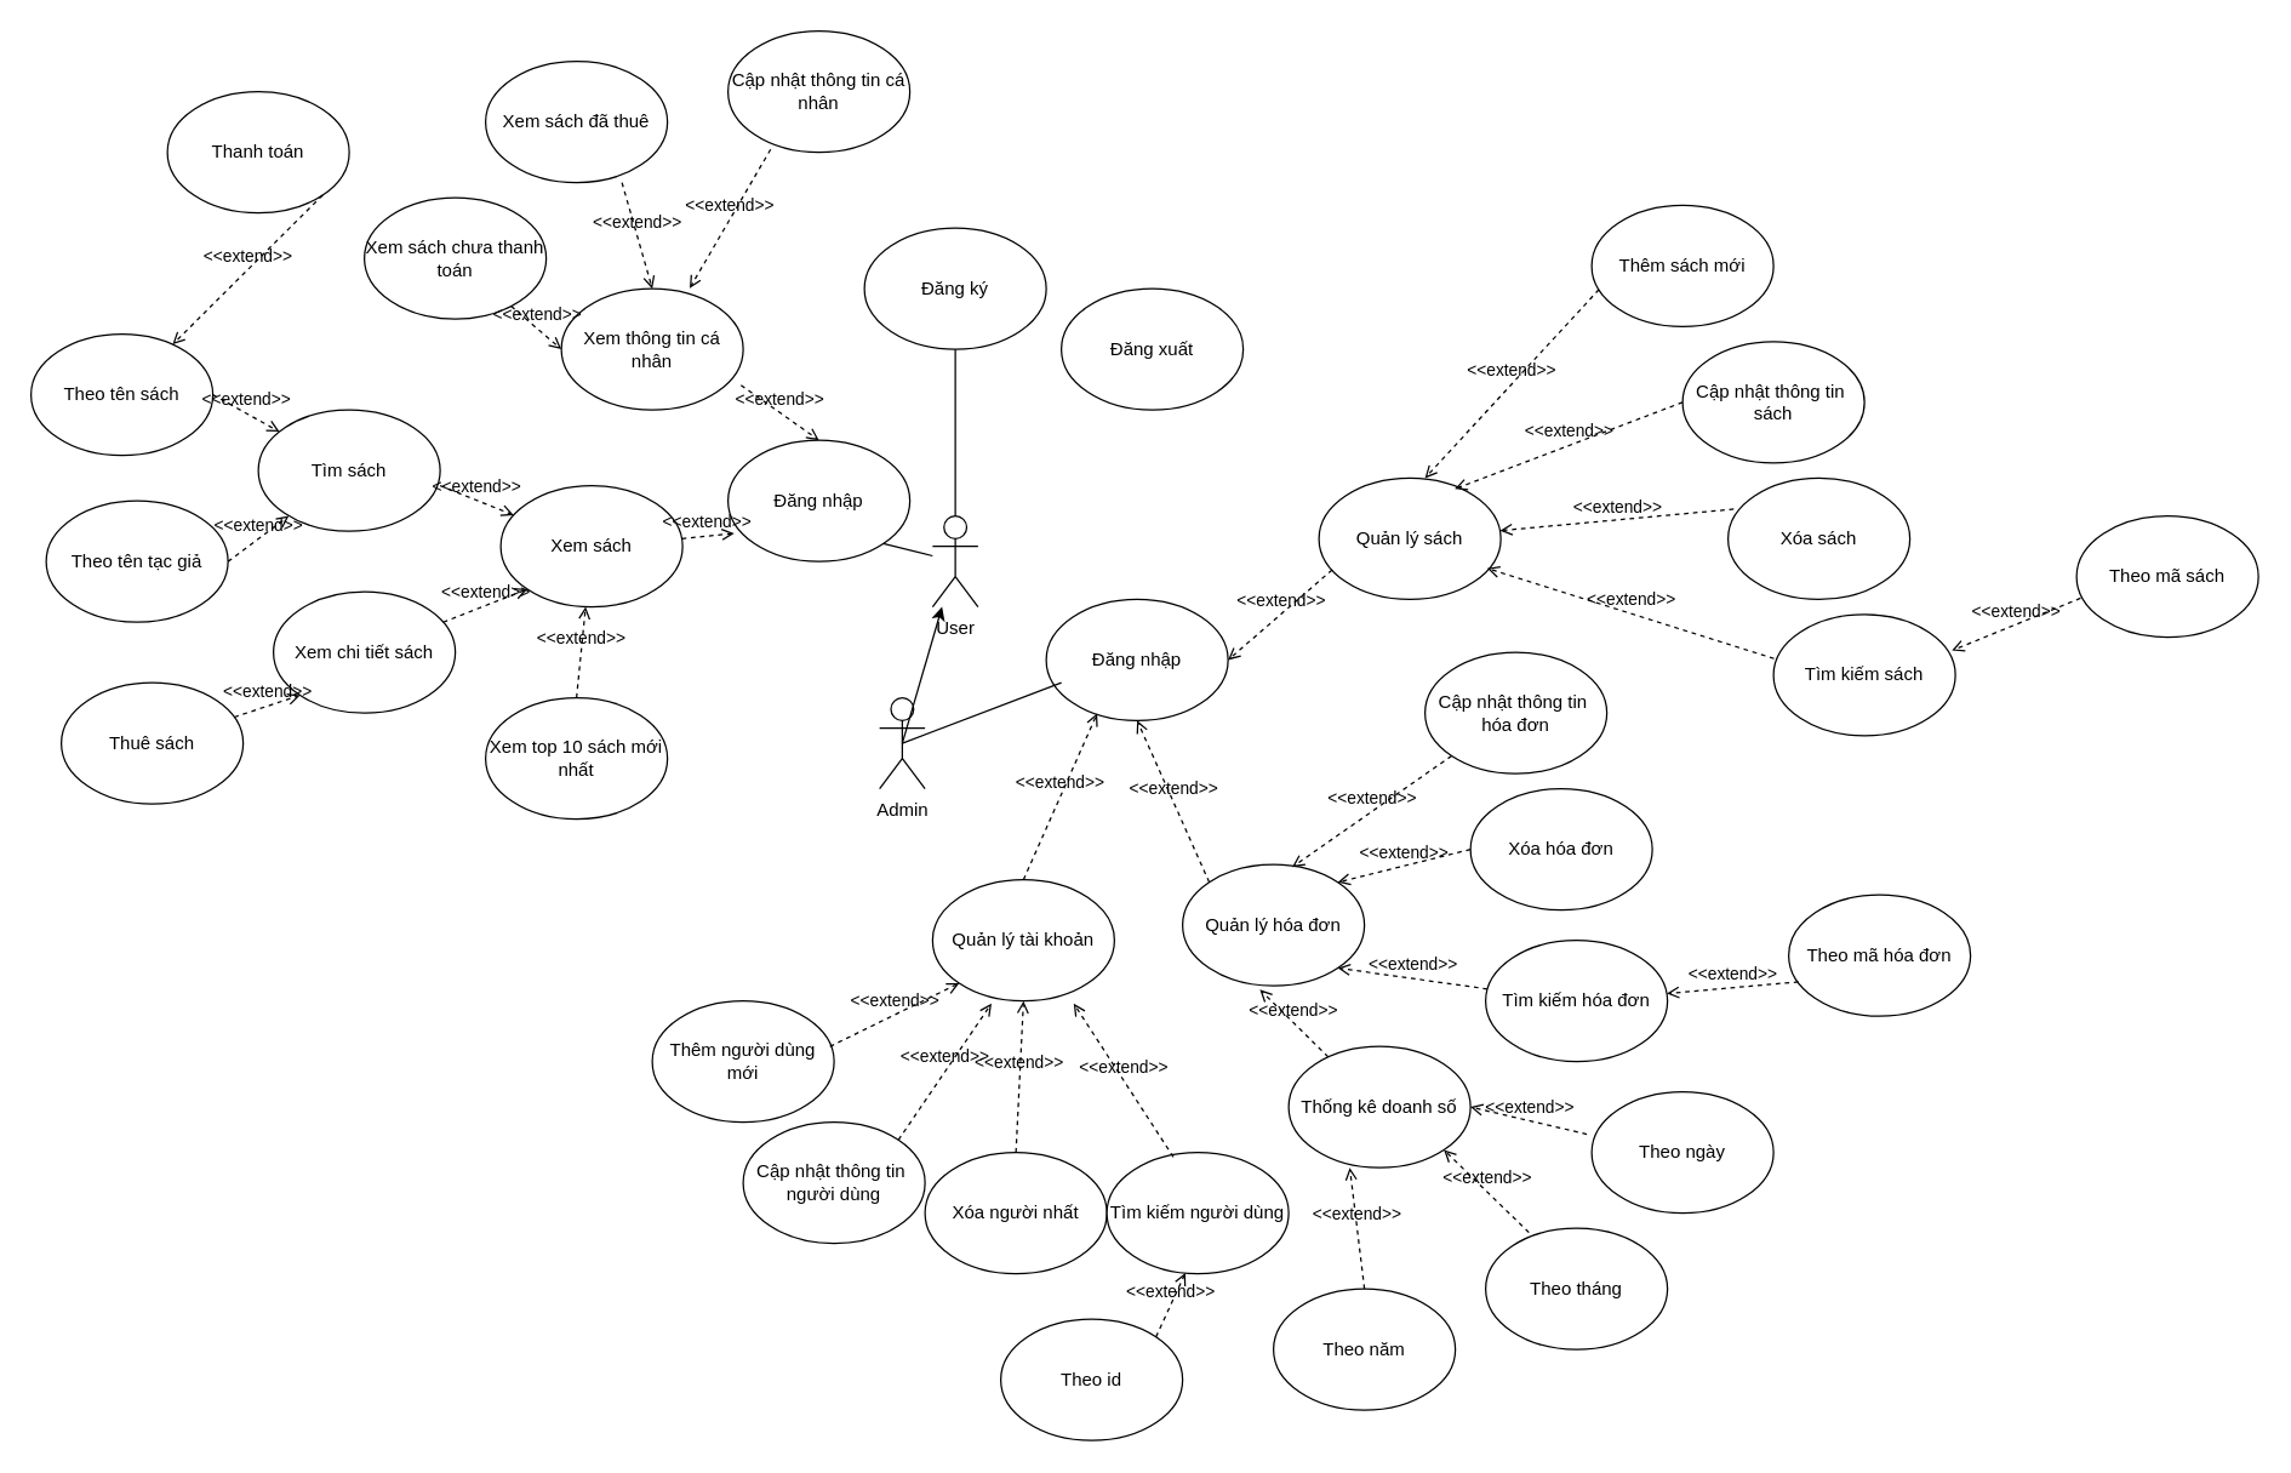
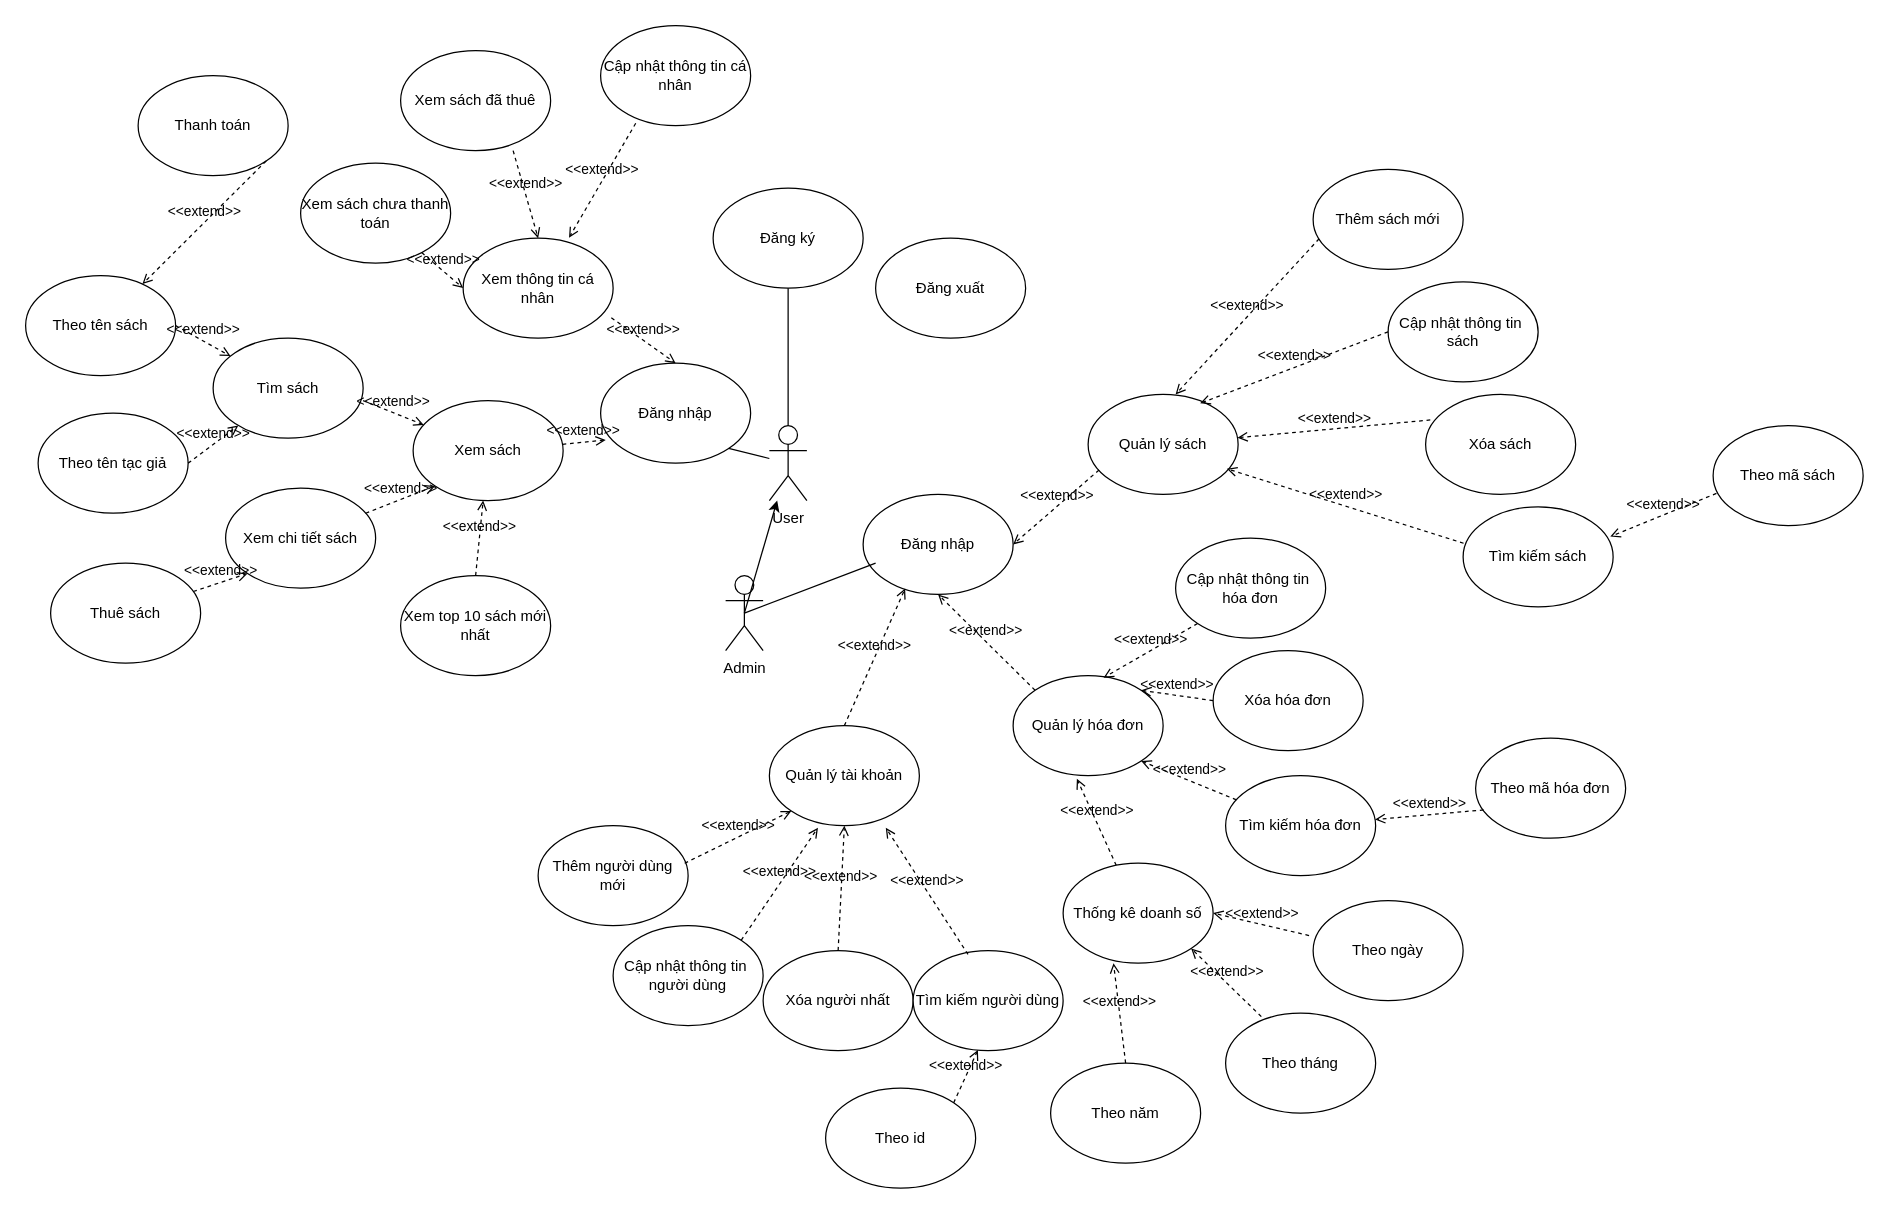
- <mxCell id="19" value="Quản lý hóa đơn" style="ellipse;whiteSpace=wrap;html=1;" vertex="1" parent="1"><mxGeometry x="780" y="570" width="120" height="80" as="geometry" /></mxCell>
+ <mxCell id="19" value="Quản lý hóa đơn" style="ellipse;whiteSpace=wrap;html=1;" vertex="1" parent="1"><mxGeometry x="810" y="540" width="120" height="80" as="geometry" /></mxCell>
